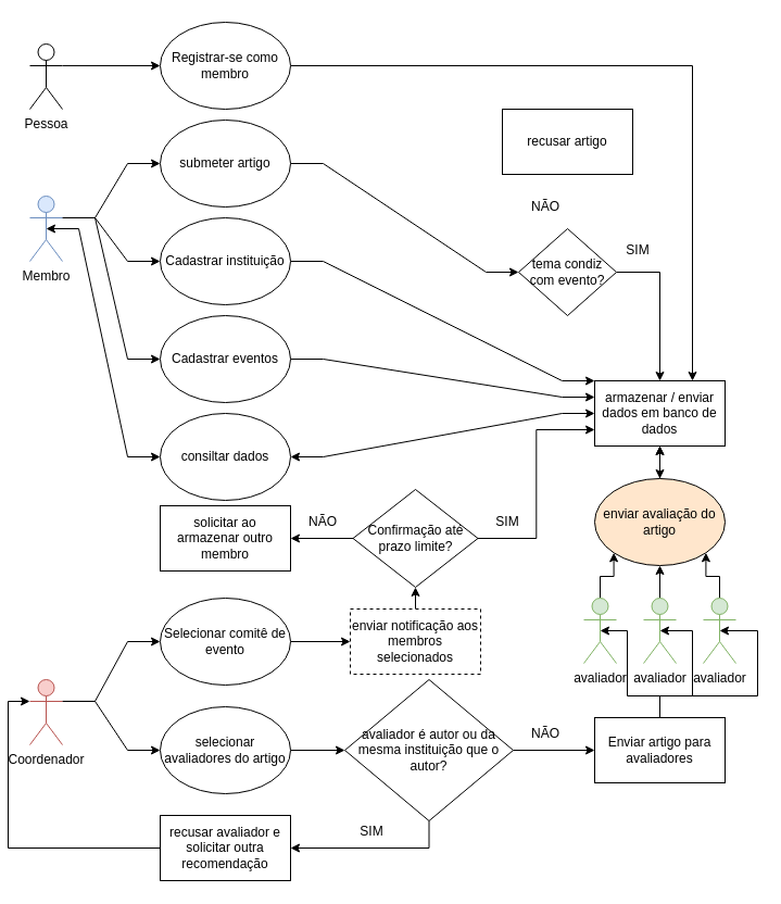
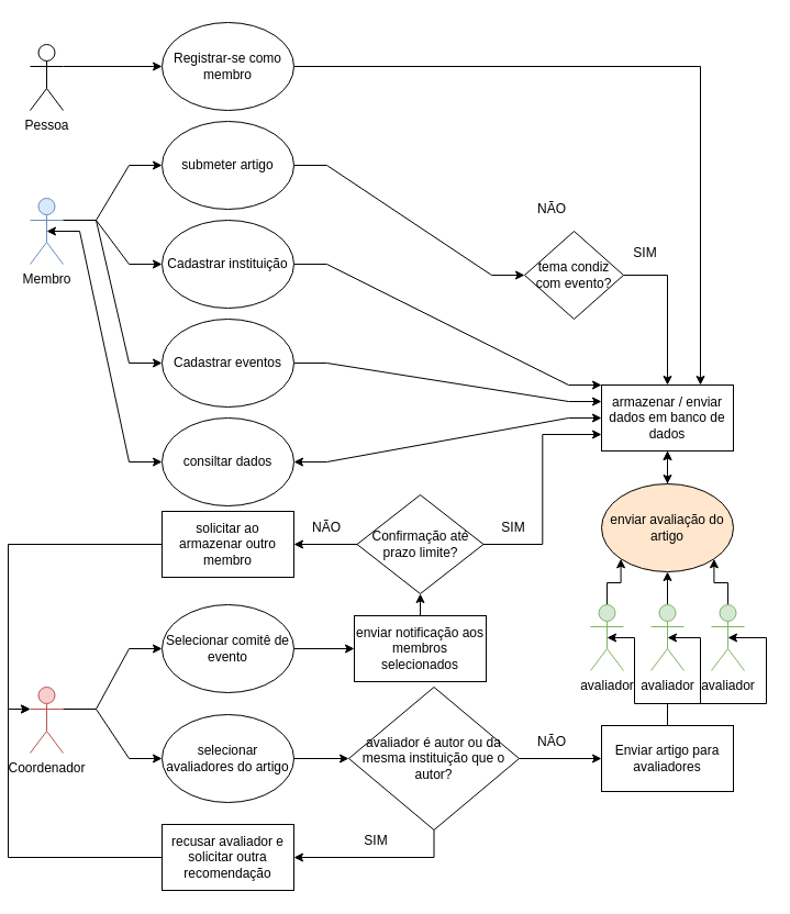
- <mxCell id="57" value="recusar artigo" style="rounded=0;whiteSpace=wrap;html=1;" vertex="1" parent="1"><mxGeometry x="455" y="100" width="120" height="60" as="geometry" /></mxCell>
+ <mxCell id="38" style="edgeStyle=orthogonalEdgeStyle;rounded=0;orthogonalLoop=1;jettySize=auto;html=1;exitX=0;exitY=0.5;exitDx=0;exitDy=0;entryX=0;entryY=0.333;entryDx=0;entryDy=0;entryPerimeter=0;" edge="1" parent="1" source="39" target="8"><mxGeometry relative="1" as="geometry" /></mxCell>
- <mxCell id="34" value="enviar notificação aos membros selecionados" style="rounded=0;whiteSpace=wrap;html=1;dashed=1;" vertex="1" parent="1"><mxGeometry x="315" y="560" width="120" height="60" as="geometry" /></mxCell>
+ <mxCell id="34" value="enviar notificação aos membros selecionados" style="rounded=0;whiteSpace=wrap;html=1;" vertex="1" parent="1"><mxGeometry x="315" y="560" width="120" height="60" as="geometry" /></mxCell>
